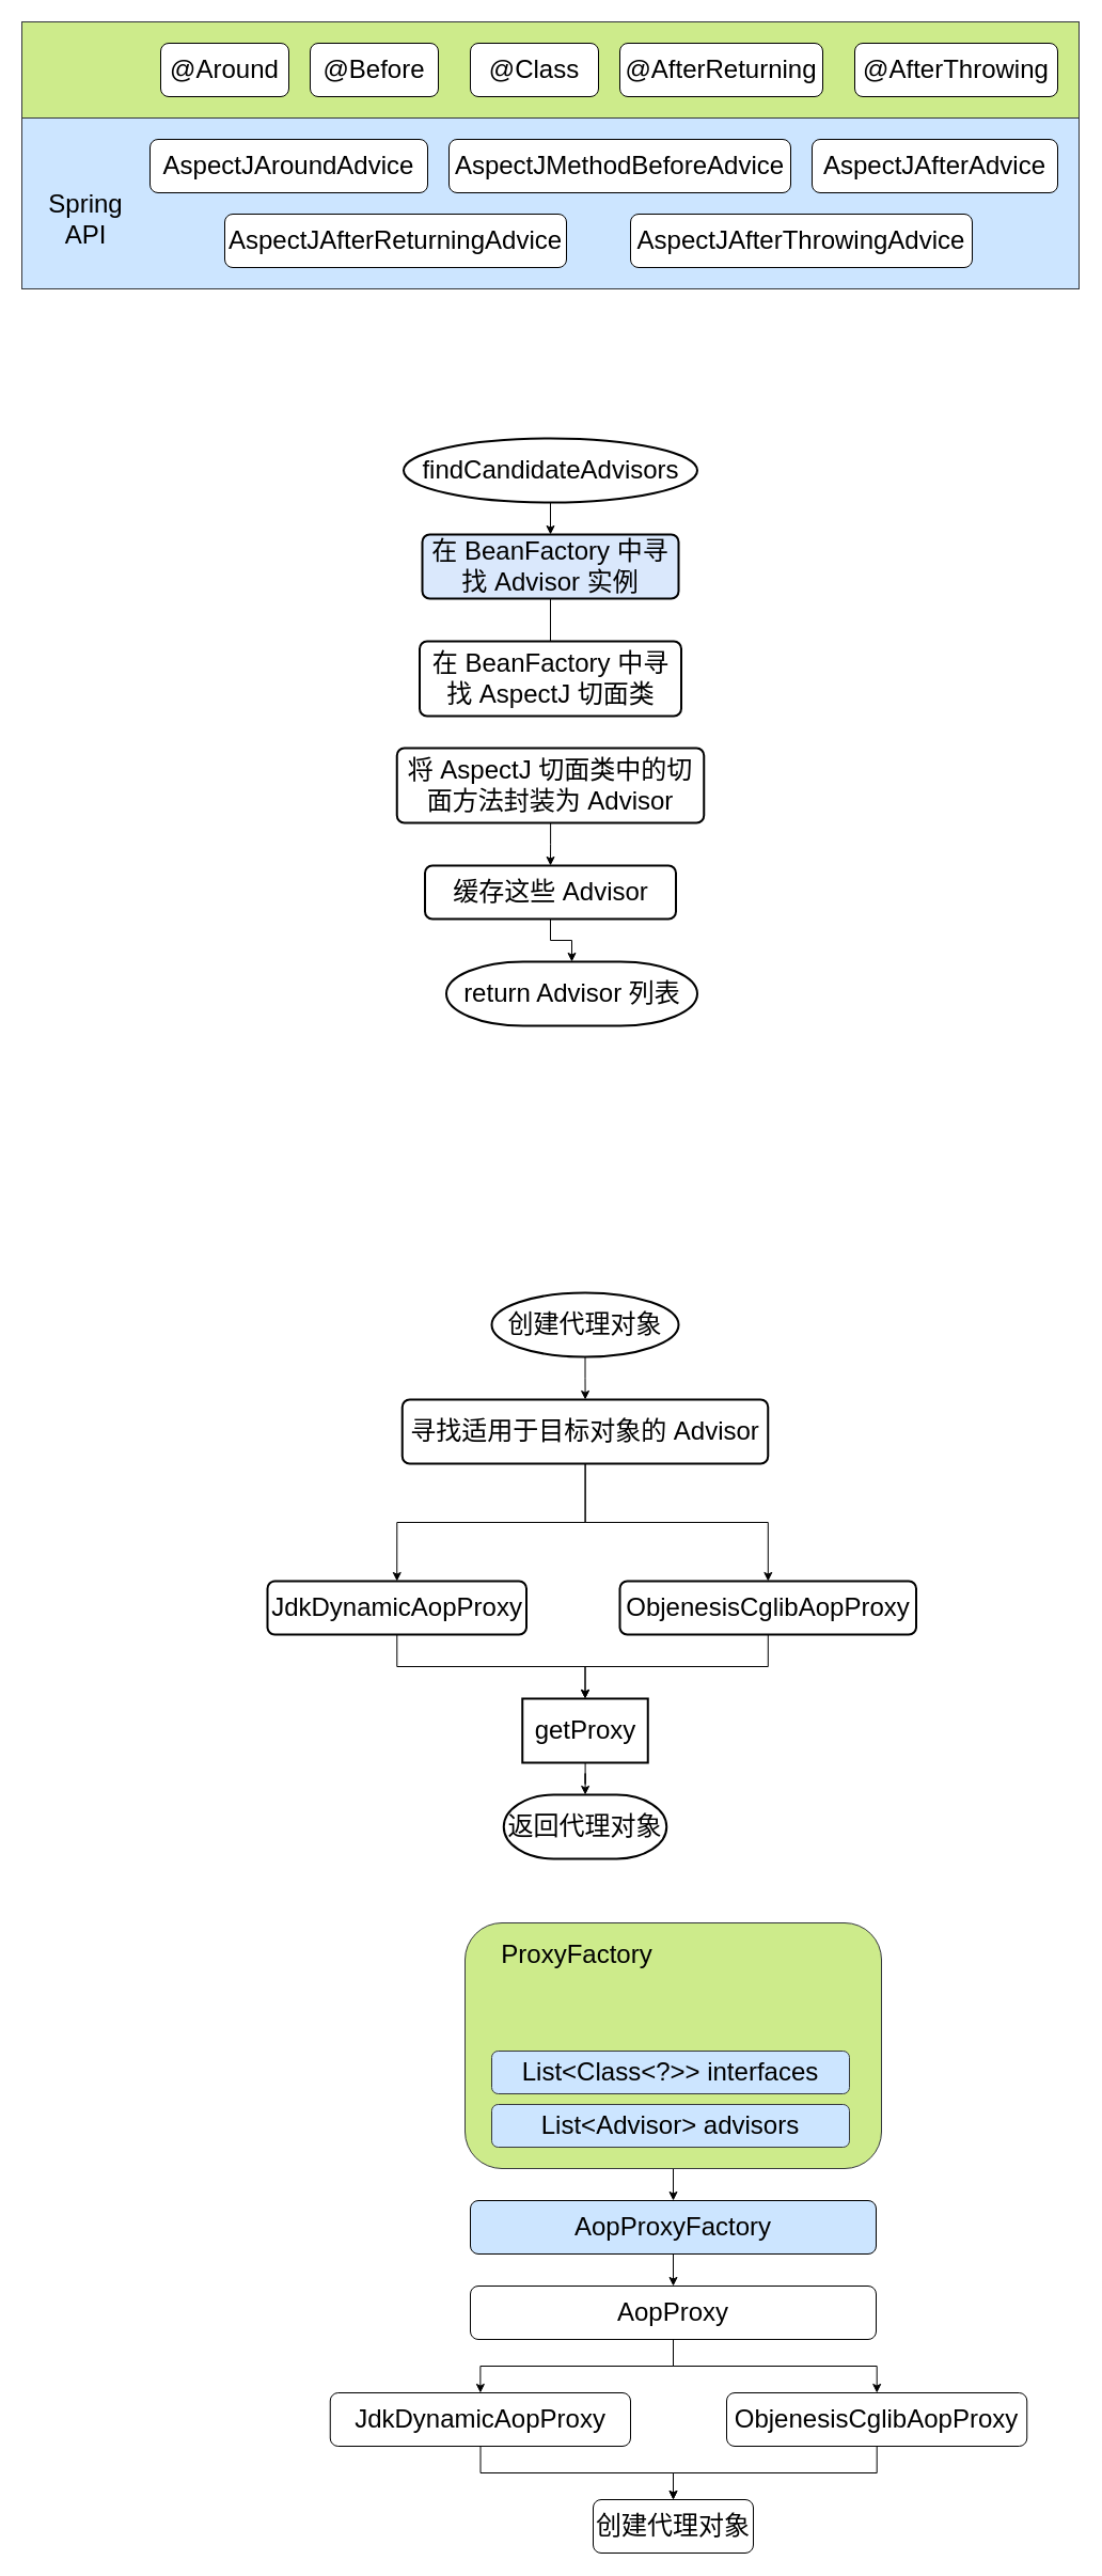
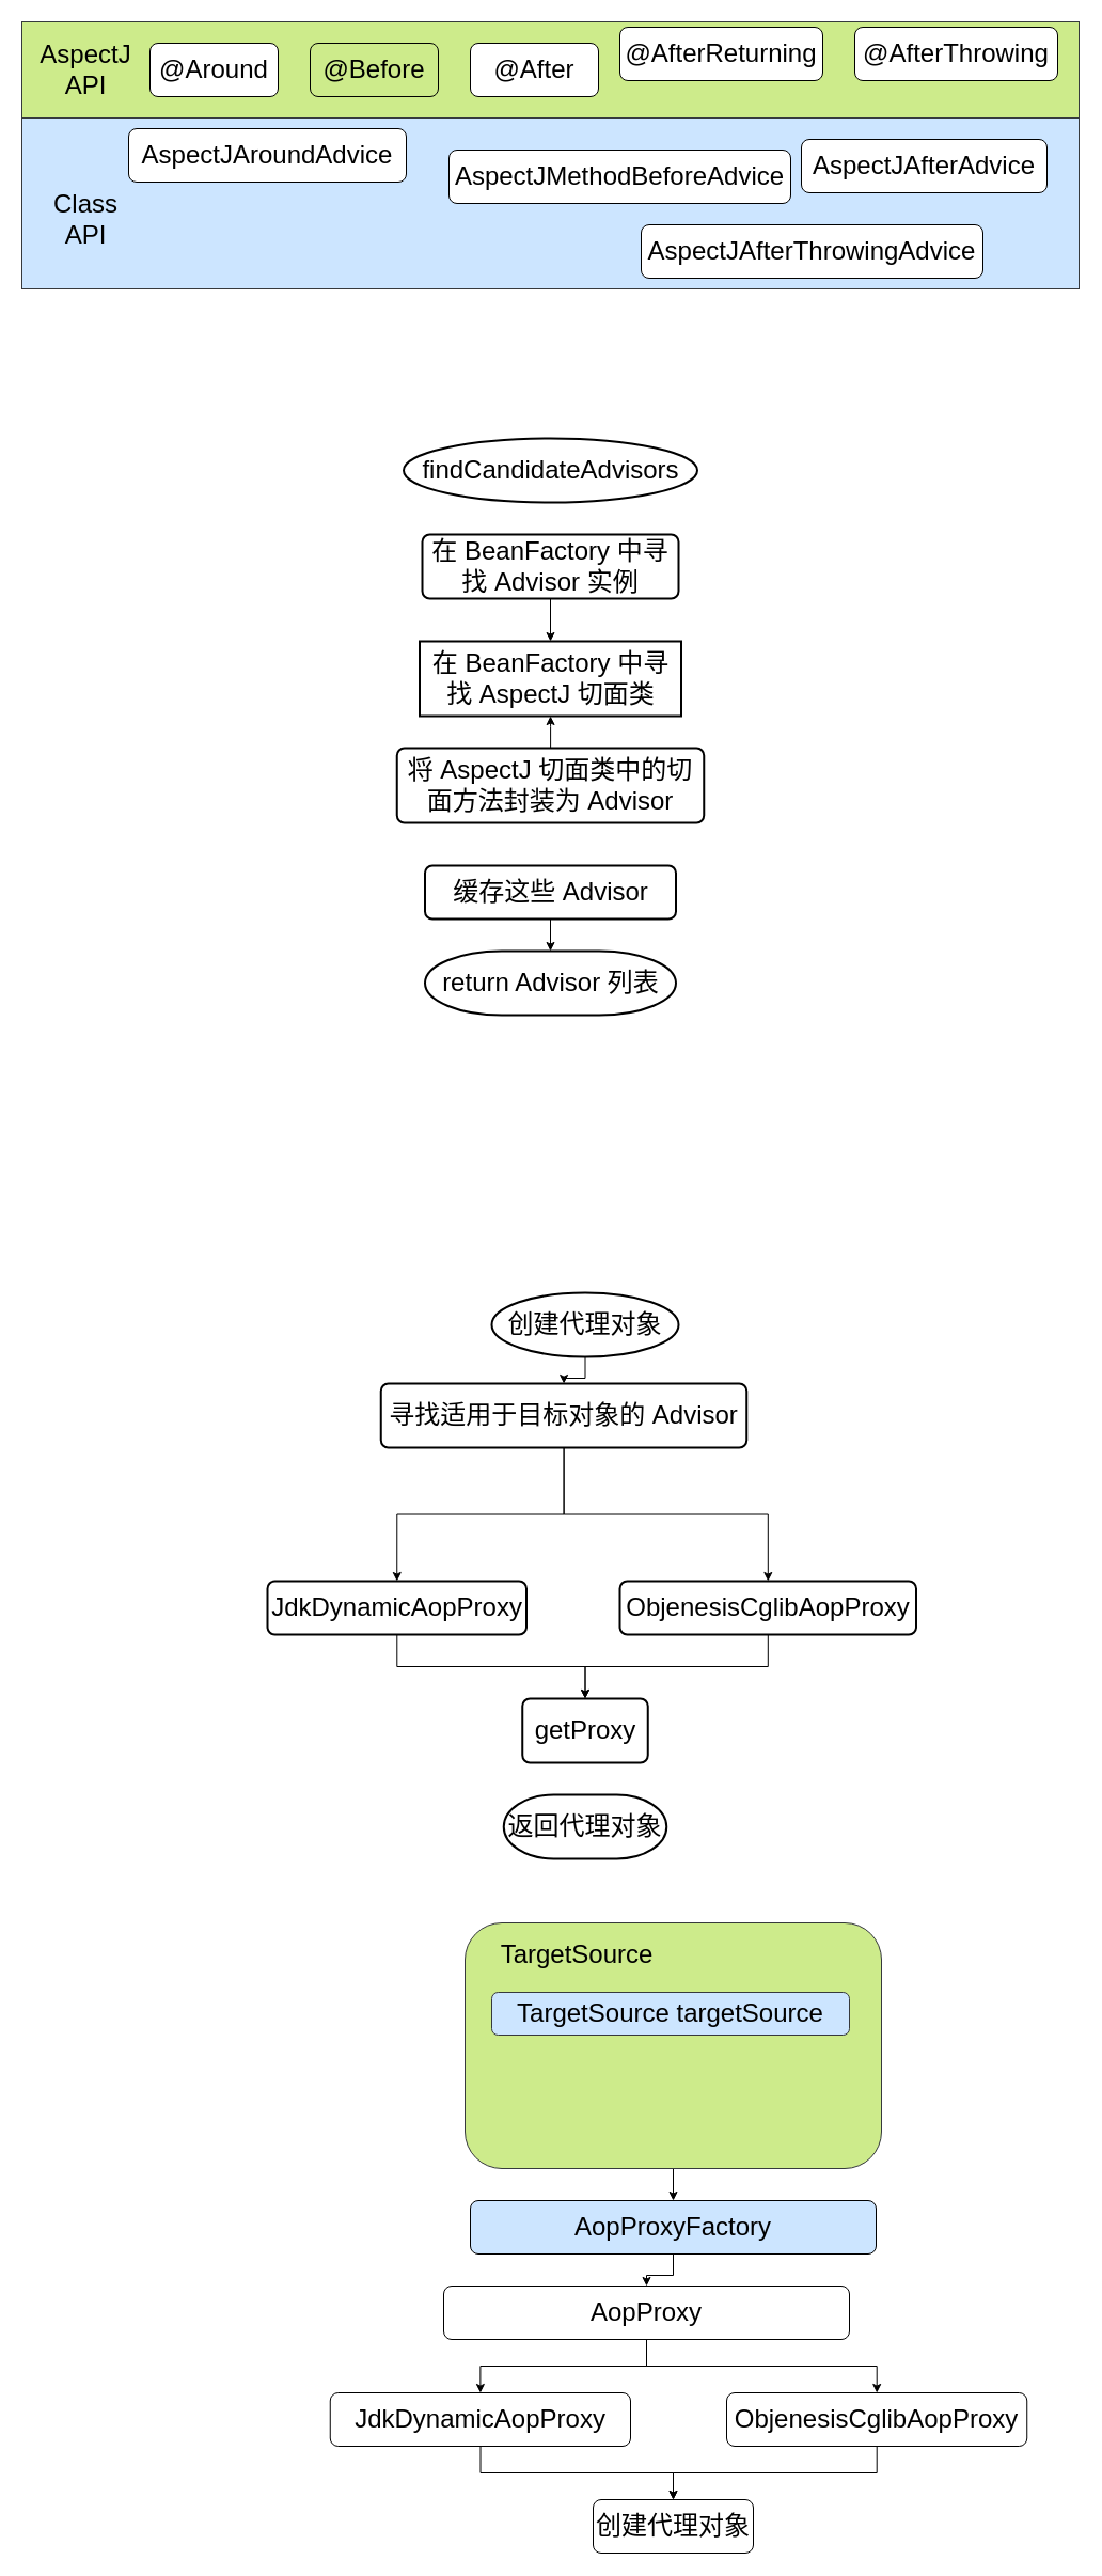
+ <mxCell id="4" value="AspectJ&lt;br&gt;API" style="text;html=1;strokeColor=none;fillColor=none;align=center;verticalAlign=middle;whiteSpace=wrap;rounded=0;fontSize=24;" parent="1" vertex="1"><mxGeometry x="30" y="40" width="100" height="50" as="geometry" /></mxCell>
- <mxCell id="3" value="&lt;font style=&quot;font-size: 24px;&quot;&gt;@Around&lt;/font&gt;" style="rounded=1;whiteSpace=wrap;html=1;fontSize=18;" parent="1" vertex="1"><mxGeometry x="150" y="40" width="120" height="50" as="geometry" /></mxCell>
+ <mxCell id="3" value="&lt;font style=&quot;font-size: 24px;&quot;&gt;@Around&lt;/font&gt;" style="rounded=1;whiteSpace=wrap;html=1;fontSize=18;" parent="1" vertex="1"><mxGeometry x="140" y="40" width="120" height="50" as="geometry" /></mxCell>
- <mxCell id="5" value="&lt;font style=&quot;font-size: 24px;&quot;&gt;@Before&lt;/font&gt;" style="rounded=1;whiteSpace=wrap;html=1;fontSize=18;" parent="1" vertex="1"><mxGeometry x="290" y="40" width="120" height="50" as="geometry" /></mxCell>
+ <mxCell id="5" value="&lt;font style=&quot;font-size: 24px;&quot;&gt;@Before&lt;/font&gt;" style="rounded=1;whiteSpace=wrap;html=1;fontSize=18;fillColor=#cdeb8b;" parent="1" vertex="1"><mxGeometry x="290" y="40" width="120" height="50" as="geometry" /></mxCell>
- <mxCell id="6" value="&lt;font style=&quot;font-size: 24px;&quot;&gt;@Class&lt;/font&gt;" style="rounded=1;whiteSpace=wrap;html=1;fontSize=18;" parent="1" vertex="1"><mxGeometry x="440" y="40" width="120" height="50" as="geometry" /></mxCell>
+ <mxCell id="6" value="&lt;font style=&quot;font-size: 24px;&quot;&gt;@After&lt;/font&gt;" style="rounded=1;whiteSpace=wrap;html=1;fontSize=18;" parent="1" vertex="1"><mxGeometry x="440" y="40" width="120" height="50" as="geometry" /></mxCell>
- <mxCell id="7" value="&lt;font style=&quot;font-size: 24px;&quot;&gt;@AfterReturning&lt;/font&gt;" style="rounded=1;whiteSpace=wrap;html=1;fontSize=18;" parent="1" vertex="1"><mxGeometry x="580" y="40" width="190" height="50" as="geometry" /></mxCell>
+ <mxCell id="7" value="&lt;font style=&quot;font-size: 24px;&quot;&gt;@AfterReturning&lt;/font&gt;" style="rounded=1;whiteSpace=wrap;html=1;fontSize=18;" parent="1" vertex="1"><mxGeometry x="580" y="25" width="190" height="50" as="geometry" /></mxCell>
- <mxCell id="8" value="&lt;font style=&quot;font-size: 24px;&quot;&gt;@AfterThrowing&lt;/font&gt;" style="rounded=1;whiteSpace=wrap;html=1;fontSize=18;" parent="1" vertex="1"><mxGeometry x="800" y="40" width="190" height="50" as="geometry" /></mxCell>
+ <mxCell id="8" value="&lt;font style=&quot;font-size: 24px;&quot;&gt;@AfterThrowing&lt;/font&gt;" style="rounded=1;whiteSpace=wrap;html=1;fontSize=18;" parent="1" vertex="1"><mxGeometry x="800" y="25" width="190" height="50" as="geometry" /></mxCell>
- <mxCell id="11" value="&lt;font style=&quot;font-size: 24px;&quot;&gt;AspectJAroundAdvice&lt;/font&gt;" style="rounded=1;whiteSpace=wrap;html=1;fontSize=18;" parent="1" vertex="1"><mxGeometry x="140" y="130" width="260" height="50" as="geometry" /></mxCell>
+ <mxCell id="11" value="&lt;font style=&quot;font-size: 24px;&quot;&gt;AspectJAroundAdvice&lt;/font&gt;" style="rounded=1;whiteSpace=wrap;html=1;fontSize=18;" parent="1" vertex="1"><mxGeometry x="120" y="120" width="260" height="50" as="geometry" /></mxCell>
- <mxCell id="12" value="&lt;font style=&quot;font-size: 24px;&quot;&gt;AspectJMethodBeforeAdvice&lt;/font&gt;" style="rounded=1;whiteSpace=wrap;html=1;fontSize=18;" parent="1" vertex="1"><mxGeometry x="420" y="130" width="320" height="50" as="geometry" /></mxCell>
+ <mxCell id="12" value="&lt;font style=&quot;font-size: 24px;&quot;&gt;AspectJMethodBeforeAdvice&lt;/font&gt;" style="rounded=1;whiteSpace=wrap;html=1;fontSize=18;" parent="1" vertex="1"><mxGeometry x="420" y="140" width="320" height="50" as="geometry" /></mxCell>
- <mxCell id="13" value="&lt;font style=&quot;font-size: 24px;&quot;&gt;AspectJAfterAdvice&lt;/font&gt;" style="rounded=1;whiteSpace=wrap;html=1;fontSize=18;" parent="1" vertex="1"><mxGeometry x="760" y="130" width="230" height="50" as="geometry" /></mxCell>
+ <mxCell id="13" value="&lt;font style=&quot;font-size: 24px;&quot;&gt;AspectJAfterAdvice&lt;/font&gt;" style="rounded=1;whiteSpace=wrap;html=1;fontSize=18;" parent="1" vertex="1"><mxGeometry x="750" y="130" width="230" height="50" as="geometry" /></mxCell>
- <mxCell id="10" value="Spring API" style="text;html=1;strokeColor=none;fillColor=none;align=center;verticalAlign=middle;whiteSpace=wrap;rounded=0;fontSize=24;" parent="1" vertex="1"><mxGeometry x="30" y="180" width="100" height="50" as="geometry" /></mxCell>
+ <mxCell id="10" value="Class API" style="text;html=1;strokeColor=none;fillColor=none;align=center;verticalAlign=middle;whiteSpace=wrap;rounded=0;fontSize=24;" parent="1" vertex="1"><mxGeometry x="30" y="180" width="100" height="50" as="geometry" /></mxCell>
- <mxCell id="14" value="&lt;font style=&quot;font-size: 24px;&quot;&gt;AspectJAfterReturningAdvice&lt;/font&gt;" style="rounded=1;whiteSpace=wrap;html=1;fontSize=18;" parent="1" vertex="1"><mxGeometry x="210" y="200" width="320" height="50" as="geometry" /></mxCell>
- <mxCell id="15" value="&lt;font style=&quot;font-size: 24px;&quot;&gt;AspectJAfterThrowingAdvice&lt;/font&gt;" style="rounded=1;whiteSpace=wrap;html=1;fontSize=18;" parent="1" vertex="1"><mxGeometry x="590" y="200" width="320" height="50" as="geometry" /></mxCell>
+ <mxCell id="15" value="&lt;font style=&quot;font-size: 24px;&quot;&gt;AspectJAfterThrowingAdvice&lt;/font&gt;" style="rounded=1;whiteSpace=wrap;html=1;fontSize=18;" parent="1" vertex="1"><mxGeometry x="600" y="210" width="320" height="50" as="geometry" /></mxCell>
- <mxCell id="16" style="edgeStyle=orthogonalEdgeStyle;rounded=0;orthogonalLoop=1;jettySize=auto;html=1;fontSize=24;" parent="1" source="17" target="19" edge="1"><mxGeometry relative="1" as="geometry" /></mxCell>
- <mxCell id="19" value="在 BeanFactory 中寻找 Advisor 实例" style="rounded=1;whiteSpace=wrap;html=1;absoluteArcSize=1;arcSize=14;strokeWidth=2;fontSize=24;fillColor=#dae8fc;" parent="1" vertex="1"><mxGeometry x="395" y="500" width="240" height="60" as="geometry" /></mxCell>
+ <mxCell id="19" value="在 BeanFactory 中寻找 Advisor 实例" style="rounded=1;whiteSpace=wrap;html=1;absoluteArcSize=1;arcSize=14;strokeWidth=2;fontSize=24;" parent="1" vertex="1"><mxGeometry x="395" y="500" width="240" height="60" as="geometry" /></mxCell>
- <mxCell id="18" style="edgeStyle=orthogonalEdgeStyle;rounded=0;orthogonalLoop=1;jettySize=auto;html=1;fontSize=24;endArrow=none;" parent="1" source="19" target="20" edge="1"><mxGeometry relative="1" as="geometry" /></mxCell>
+ <mxCell id="18" style="edgeStyle=orthogonalEdgeStyle;rounded=0;orthogonalLoop=1;jettySize=auto;html=1;fontSize=24;" parent="1" source="19" target="20" edge="1"><mxGeometry relative="1" as="geometry" /></mxCell>
- <mxCell id="20" value="在 BeanFactory 中寻找 AspectJ 切面类" style="rounded=1;whiteSpace=wrap;html=1;absoluteArcSize=1;arcSize=14;strokeWidth=2;fontSize=24;" parent="1" vertex="1"><mxGeometry x="392.5" y="600" width="245" height="70" as="geometry" /></mxCell>
+ <mxCell id="20" value="在 BeanFactory 中寻找 AspectJ 切面类" style="whiteSpace=wrap;html=1;absoluteArcSize=1;arcSize=14;strokeWidth=2;fontSize=24;rounded=0;" parent="1" vertex="1"><mxGeometry x="392.5" y="600" width="245" height="70" as="geometry" /></mxCell>
- <mxCell id="21" style="edgeStyle=orthogonalEdgeStyle;rounded=0;orthogonalLoop=1;jettySize=auto;html=1;fontSize=24;" parent="1" source="22" target="24" edge="1"><mxGeometry relative="1" as="geometry" /></mxCell>
+ <mxCell id="21" style="edgeStyle=orthogonalEdgeStyle;rounded=0;orthogonalLoop=1;jettySize=auto;html=1;fontSize=24;" parent="1" source="22" target="20" edge="1"><mxGeometry relative="1" as="geometry" /></mxCell>
- <mxCell id="25" value="return Advisor 列表" style="strokeWidth=2;html=1;shape=mxgraph.flowchart.terminator;whiteSpace=wrap;fontSize=24;" parent="1" vertex="1"><mxGeometry x="417.5" y="900" width="235" height="60" as="geometry" /></mxCell>
+ <mxCell id="25" value="return Advisor 列表" style="strokeWidth=2;html=1;shape=mxgraph.flowchart.terminator;whiteSpace=wrap;fontSize=24;" parent="1" vertex="1"><mxGeometry x="397.5" y="890" width="235" height="60" as="geometry" /></mxCell>
- <mxCell id="30" value="寻找适用于目标对象的 Advisor" style="rounded=1;whiteSpace=wrap;html=1;absoluteArcSize=1;arcSize=14;strokeWidth=2;fontSize=24;" parent="1" vertex="1"><mxGeometry x="376.25" y="1310" width="342.5" height="60" as="geometry" /></mxCell>
+ <mxCell id="30" value="寻找适用于目标对象的 Advisor" style="rounded=1;whiteSpace=wrap;html=1;absoluteArcSize=1;arcSize=14;strokeWidth=2;fontSize=24;" parent="1" vertex="1"><mxGeometry x="356.25" y="1295" width="342.5" height="60" as="geometry" /></mxCell>
- <mxCell id="36" value="getProxy" style="whiteSpace=wrap;html=1;absoluteArcSize=1;arcSize=14;strokeWidth=2;fontSize=24;rounded=0;" parent="1" vertex="1"><mxGeometry x="488.75" y="1590" width="117.5" height="60" as="geometry" /></mxCell>
+ <mxCell id="36" value="getProxy" style="rounded=1;whiteSpace=wrap;html=1;absoluteArcSize=1;arcSize=14;strokeWidth=2;fontSize=24;" parent="1" vertex="1"><mxGeometry x="488.75" y="1590" width="117.5" height="60" as="geometry" /></mxCell>
- <mxCell id="35" style="edgeStyle=orthogonalEdgeStyle;rounded=0;orthogonalLoop=1;jettySize=auto;html=1;fontSize=24;" parent="1" source="36" target="37" edge="1"><mxGeometry relative="1" as="geometry" /></mxCell>
- <mxCell id="40" value="&lt;font style=&quot;font-size: 24px;&quot;&gt;ProxyFactory&lt;/font&gt;" style="text;html=1;strokeColor=none;fillColor=none;align=center;verticalAlign=middle;whiteSpace=wrap;rounded=0;" vertex="1" parent="1"><mxGeometry x="465" y="1810" width="150" height="40" as="geometry" /></mxCell>
+ <mxCell id="40" value="&lt;font style=&quot;font-size: 24px;&quot;&gt;TargetSource&lt;/font&gt;" style="text;html=1;strokeColor=none;fillColor=none;align=center;verticalAlign=middle;whiteSpace=wrap;rounded=0;" vertex="1" parent="1"><mxGeometry x="465" y="1810" width="150" height="40" as="geometry" /></mxCell>
+ <mxCell id="41" value="TargetSource&amp;nbsp;targetSource" style="rounded=1;whiteSpace=wrap;html=1;fontSize=24;fillColor=#cce5ff;strokeColor=#36393d;" vertex="1" parent="1"><mxGeometry x="460" y="1865" width="335" height="40" as="geometry" /></mxCell>
- <mxCell id="42" value="List&amp;lt;Class&amp;lt;?&amp;gt;&amp;gt; interfaces" style="rounded=1;whiteSpace=wrap;html=1;fontSize=24;fillColor=#cce5ff;strokeColor=#36393d;" vertex="1" parent="1"><mxGeometry x="460" y="1920" width="335" height="40" as="geometry" /></mxCell>
- <mxCell id="43" value="List&amp;lt;Advisor&amp;gt; advisors" style="rounded=1;whiteSpace=wrap;html=1;fontSize=24;fillColor=#cce5ff;strokeColor=#36393d;" vertex="1" parent="1"><mxGeometry x="460" y="1970" width="335" height="40" as="geometry" /></mxCell>
- <mxCell id="48" value="AopProxy" style="rounded=1;whiteSpace=wrap;html=1;fontSize=24;" vertex="1" parent="1"><mxGeometry x="440" y="2140" width="380" height="50" as="geometry" /></mxCell>
+ <mxCell id="48" value="AopProxy" style="rounded=1;whiteSpace=wrap;html=1;fontSize=24;" vertex="1" parent="1"><mxGeometry x="415" y="2140" width="380" height="50" as="geometry" /></mxCell>
